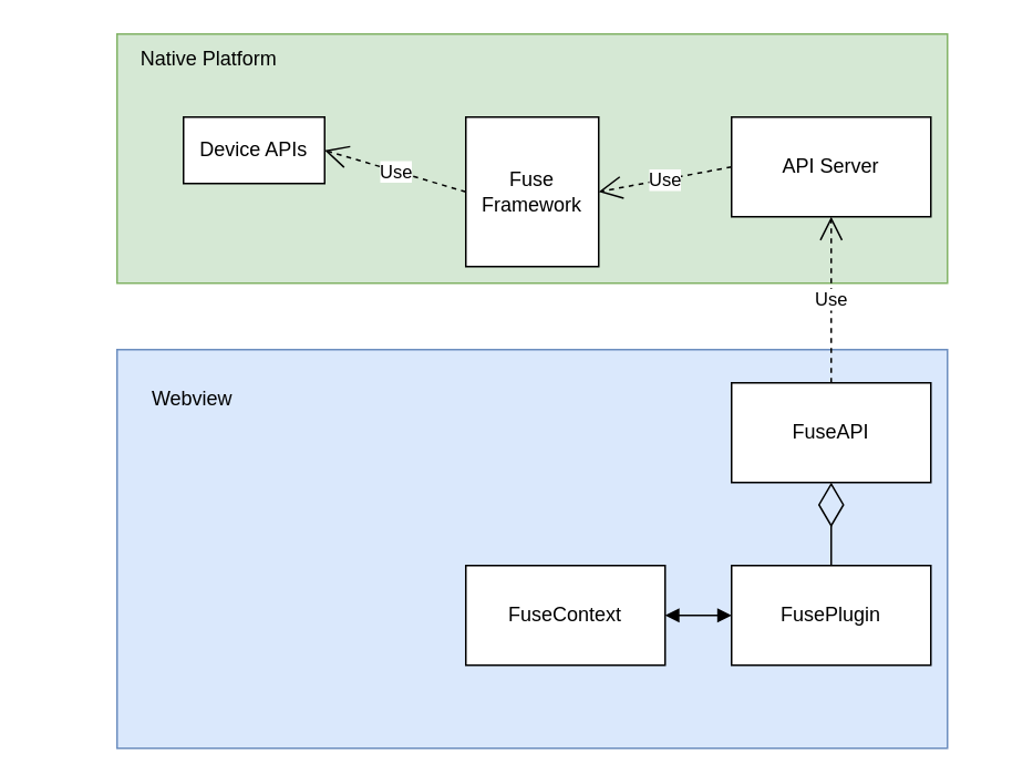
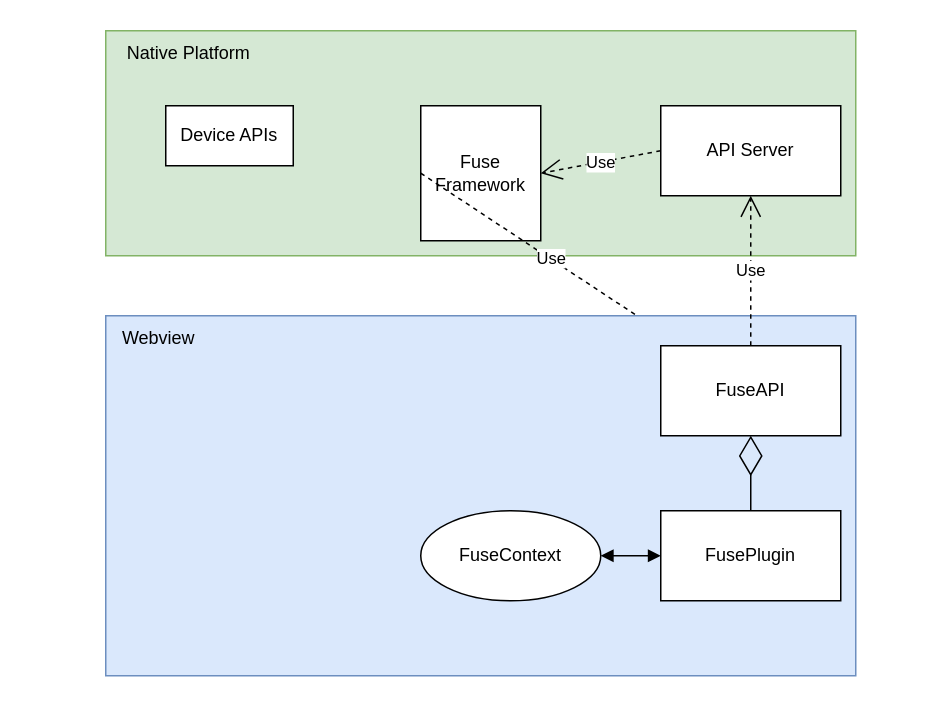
- <mxCell id="10" value="Use" style="endArrow=open;endSize=12;dashed=1;html=1;rounded=0;exitX=0;exitY=0.5;exitDx=0;exitDy=0;entryX=1;entryY=0.5;entryDx=0;entryDy=0;" edge="1" parent="3" source="7" target="8"><mxGeometry width="160" relative="1" as="geometry"><mxPoint x="350" y="90" as="sourcePoint" /><mxPoint x="310" y="90" as="targetPoint" /></mxGeometry></mxCell>
+ <mxCell id="10" value="Use" style="endArrow=open;endSize=12;dashed=1;html=1;rounded=0;exitX=0;exitY=0.5;exitDx=0;exitDy=0;" edge="1" parent="3" source="7" target="16"><mxGeometry width="160" relative="1" as="geometry"><mxPoint x="350" y="90" as="sourcePoint" /><mxPoint x="310" y="90" as="targetPoint" /></mxGeometry></mxCell>
- <mxCell id="12" value="Webview" style="text;html=1;align=center;verticalAlign=middle;resizable=0;points=[];autosize=1;strokeColor=none;fillColor=none;fontColor=#000000;" vertex="1" parent="2"><mxGeometry x="60" y="165" width="70" height="30" as="geometry" /></mxCell>
+ <mxCell id="12" value="Webview" style="text;html=1;align=center;verticalAlign=middle;resizable=0;points=[];autosize=1;strokeColor=none;fillColor=none;fontColor=#000000;" vertex="1" parent="2"><mxGeometry x="50" y="150" width="70" height="30" as="geometry" /></mxCell>
- <mxCell id="14" value="FuseContext" style="rounded=0;whiteSpace=wrap;html=1;" vertex="1" parent="2"><mxGeometry x="260" y="280" width="120" height="60" as="geometry" /></mxCell>
+ <mxCell id="14" value="FuseContext" style="ellipse;whiteSpace=wrap;html=1;" vertex="1" parent="2"><mxGeometry x="260" y="280" width="120" height="60" as="geometry" /></mxCell>
